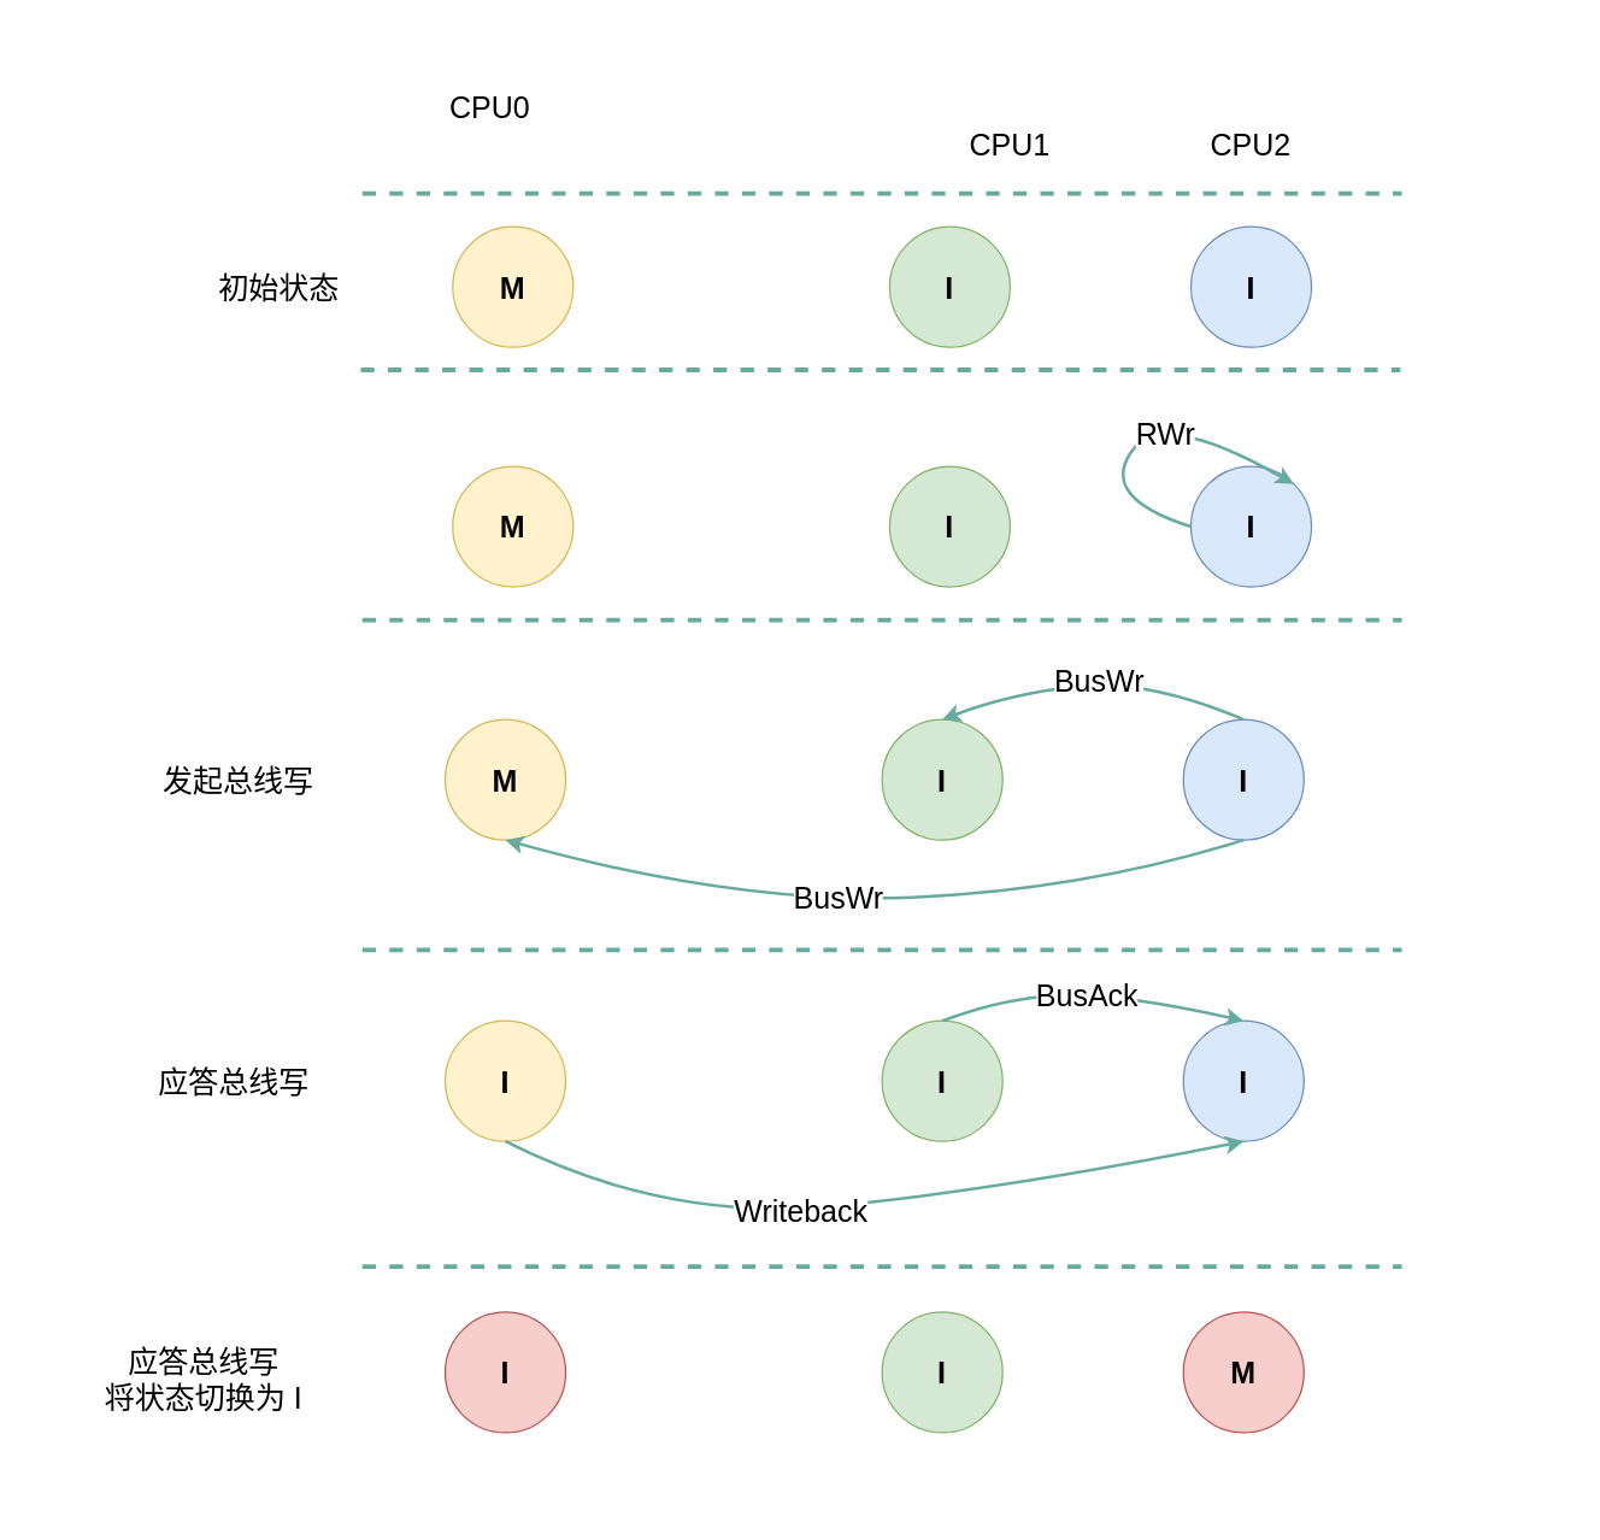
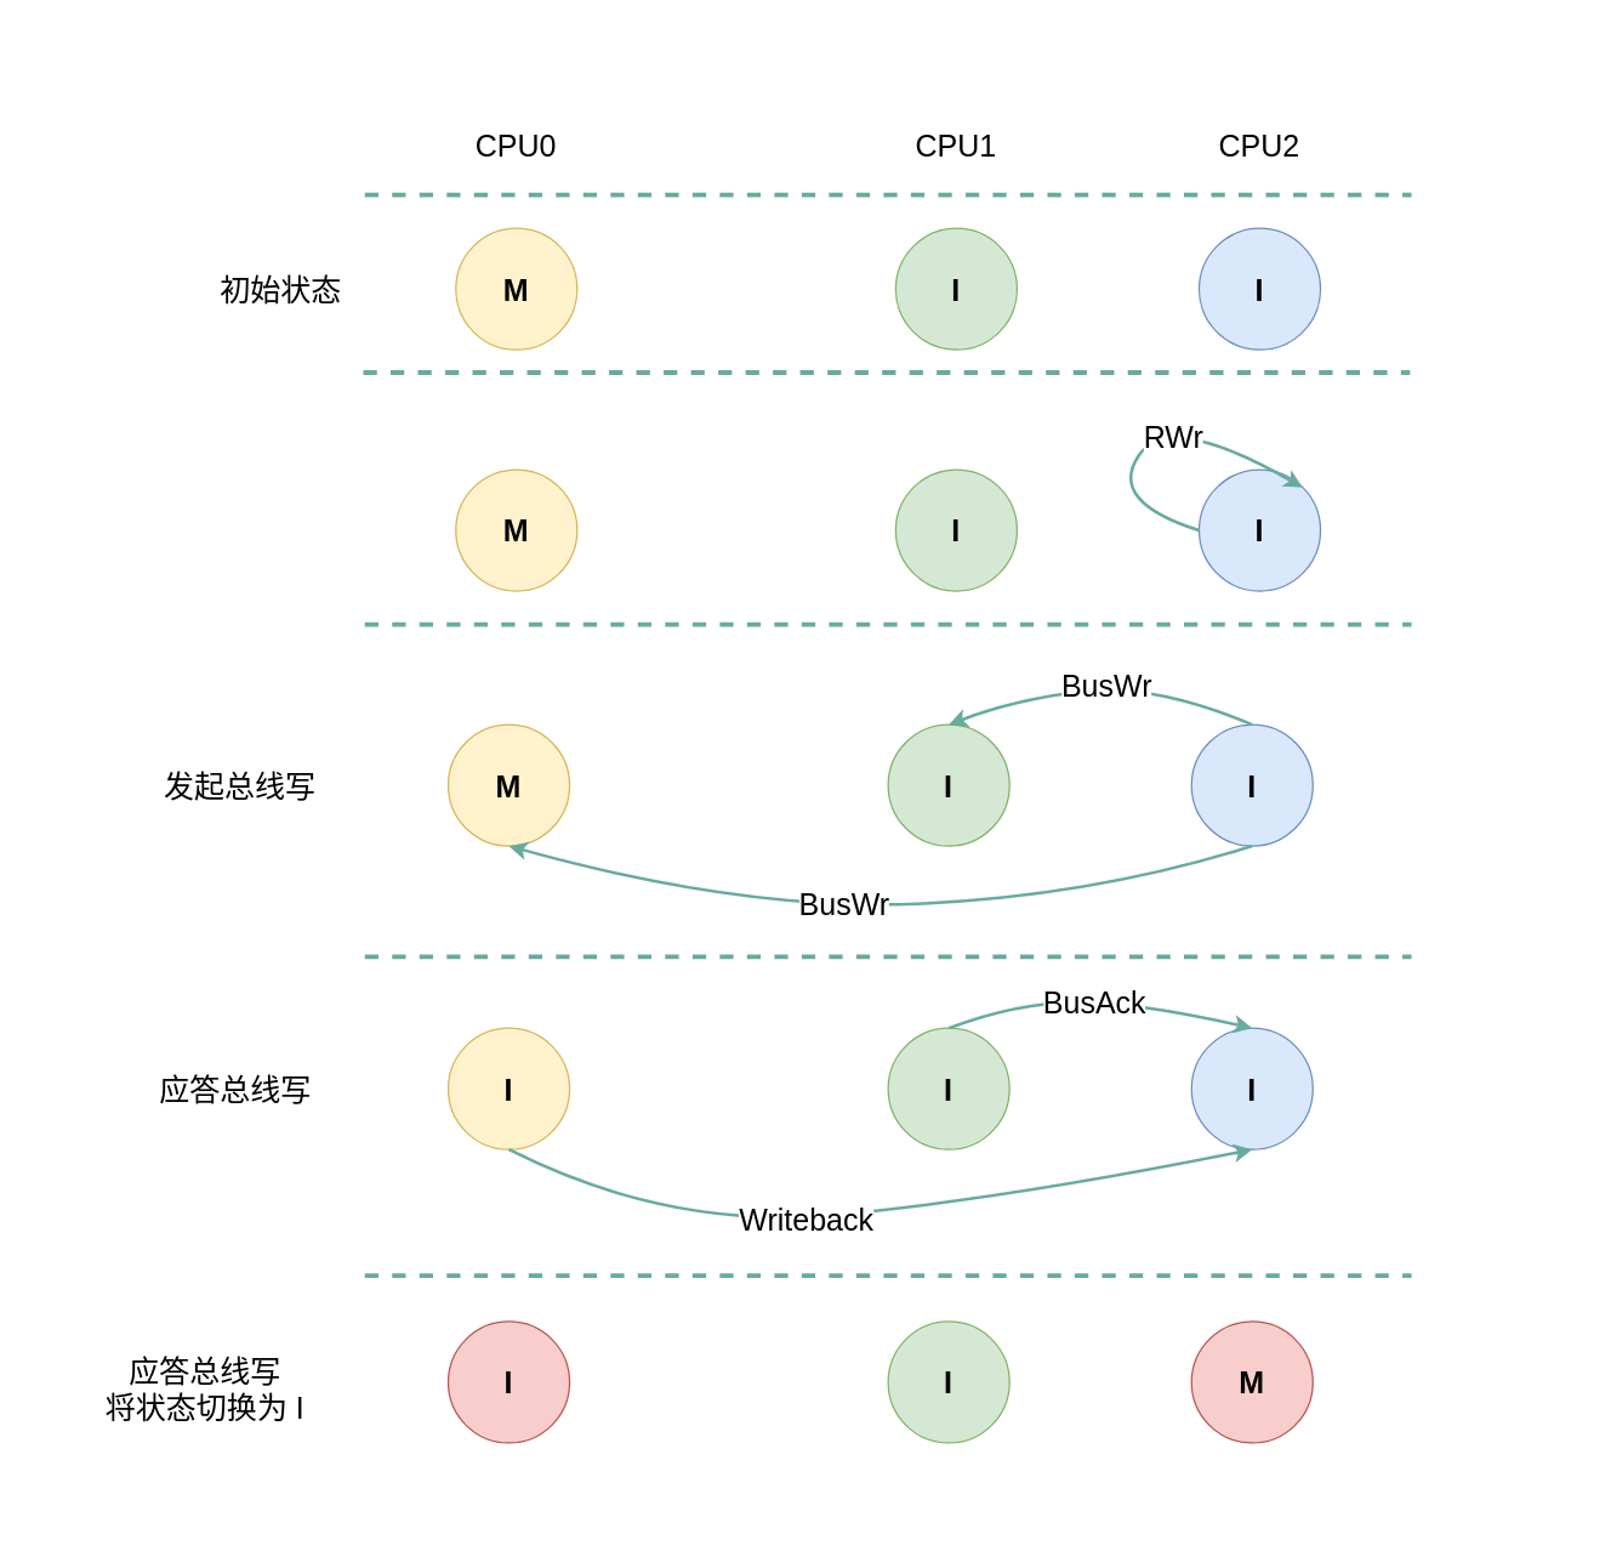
- <mxCell id="5" value="CPU0" style="text;html=1;strokeColor=none;fillColor=none;align=center;verticalAlign=middle;whiteSpace=wrap;rounded=0;fontSize=20;" parent="1" vertex="1"><mxGeometry x="295" y="55" width="60" height="30" as="geometry" /></mxCell>
+ <mxCell id="5" value="CPU0" style="text;html=1;strokeColor=none;fillColor=none;align=center;verticalAlign=middle;whiteSpace=wrap;rounded=0;fontSize=20;" parent="1" vertex="1"><mxGeometry x="310" y="80" width="60" height="30" as="geometry" /></mxCell>
- <mxCell id="6" value="CPU1" style="text;html=1;strokeColor=none;fillColor=none;align=center;verticalAlign=middle;whiteSpace=wrap;rounded=0;fontSize=20;" parent="1" vertex="1"><mxGeometry x="640" y="80" width="60" height="30" as="geometry" /></mxCell>
+ <mxCell id="6" value="CPU1" style="text;html=1;strokeColor=none;fillColor=none;align=center;verticalAlign=middle;whiteSpace=wrap;rounded=0;fontSize=20;" parent="1" vertex="1"><mxGeometry x="600" y="80" width="60" height="30" as="geometry" /></mxCell>
